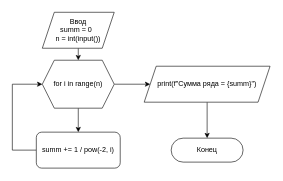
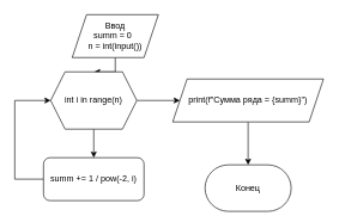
- <mxCell id="3" value="Ввод&lt;br&gt;summ = 0 &amp;nbsp;&lt;br&gt;n = int(input())" style="shape=parallelogram;perimeter=parallelogramPerimeter;whiteSpace=wrap;html=1;fixedSize=1;rounded=0;shadow=0;strokeWidth=1;glass=0;arcSize=50;" vertex="1" parent="1"><mxGeometry x="70" y="20" width="120" height="60" as="geometry" /></mxCell>
+ <mxCell id="3" value="Ввод&lt;br&gt;summ = 0 &amp;nbsp;&lt;br&gt;n = int(input())" style="shape=parallelogram;perimeter=parallelogramPerimeter;whiteSpace=wrap;html=1;fixedSize=1;rounded=0;shadow=0;strokeWidth=1;glass=0;arcSize=50;" vertex="1" parent="1"><mxGeometry x="100" y="20" width="120" height="60" as="geometry" /></mxCell>
- <mxCell id="9" value="for i in range(n)" style="shape=hexagon;perimeter=hexagonPerimeter2;whiteSpace=wrap;html=1;fixedSize=1;" vertex="1" parent="1"><mxGeometry x="70" y="100" width="120" height="80" as="geometry" /></mxCell>
+ <mxCell id="9" value="int i in range(n)" style="shape=hexagon;perimeter=hexagonPerimeter2;whiteSpace=wrap;html=1;fixedSize=1;" vertex="1" parent="1"><mxGeometry x="70" y="100" width="120" height="80" as="geometry" /></mxCell>
- <mxCell id="6" value="Конец" style="rounded=1;whiteSpace=wrap;html=1;fontSize=12;glass=0;strokeWidth=1;shadow=0;arcSize=50;" vertex="1" parent="1"><mxGeometry x="285" y="230" width="120" height="40" as="geometry" /></mxCell>
+ <mxCell id="6" value="Конец" style="rounded=1;whiteSpace=wrap;html=1;fontSize=12;glass=0;strokeWidth=1;shadow=0;arcSize=50;" vertex="1" parent="1"><mxGeometry x="285" y="230" width="120" height="65" as="geometry" /></mxCell>
